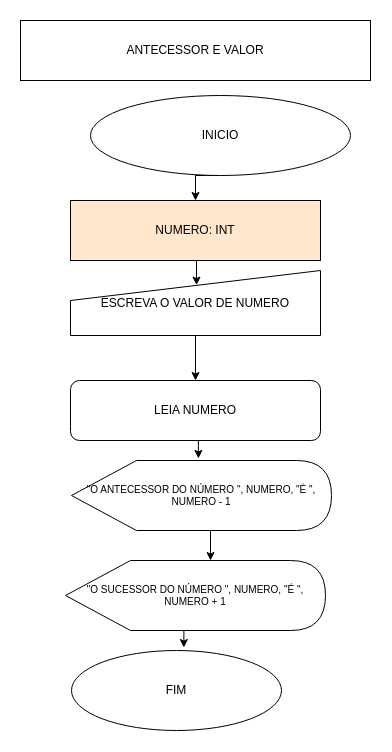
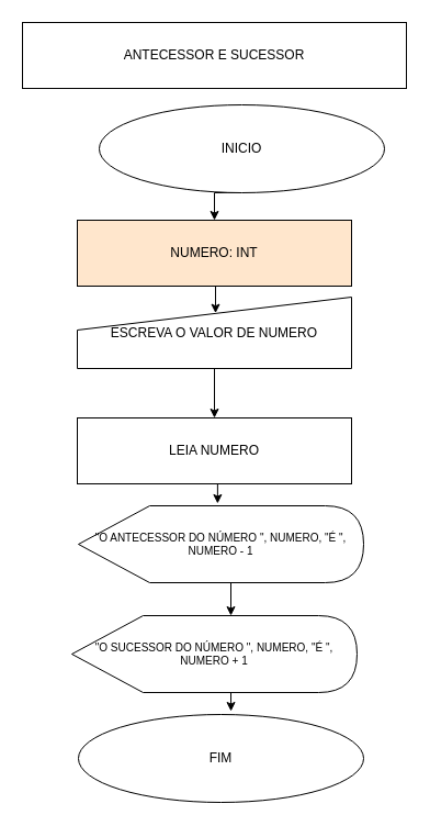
- <mxCell id="2" value="ANTECESSOR E VALOR" style="rounded=0;whiteSpace=wrap;html=1;" vertex="1" parent="1"><mxGeometry x="20" width="350" height="60" as="geometry" y="20" /></mxCell>
+ <mxCell id="2" value="ANTECESSOR E SUCESSOR" style="rounded=0;whiteSpace=wrap;html=1;" vertex="1" parent="1"><mxGeometry x="20" width="350" height="60" as="geometry" y="20" /></mxCell>
- <mxCell id="8" value="LEIA NUMERO" style="whiteSpace=wrap;html=1;rounded=1;" vertex="1" parent="1"><mxGeometry x="70" y="380" width="250" height="60" as="geometry" /></mxCell>
+ <mxCell id="8" value="LEIA NUMERO" style="rounded=0;whiteSpace=wrap;html=1;" vertex="1" parent="1"><mxGeometry x="70" y="380" width="250" height="60" as="geometry" /></mxCell>
- <mxCell id="11" value="FIM" style="ellipse;whiteSpace=wrap;html=1;" vertex="1" parent="1"><mxGeometry x="71" y="650" width="210" height="80" as="geometry" /></mxCell>
+ <mxCell id="11" value="FIM" style="ellipse;whiteSpace=wrap;html=1;" vertex="1" parent="1"><mxGeometry x="71" y="650" width="260" height="80" as="geometry" /></mxCell>
